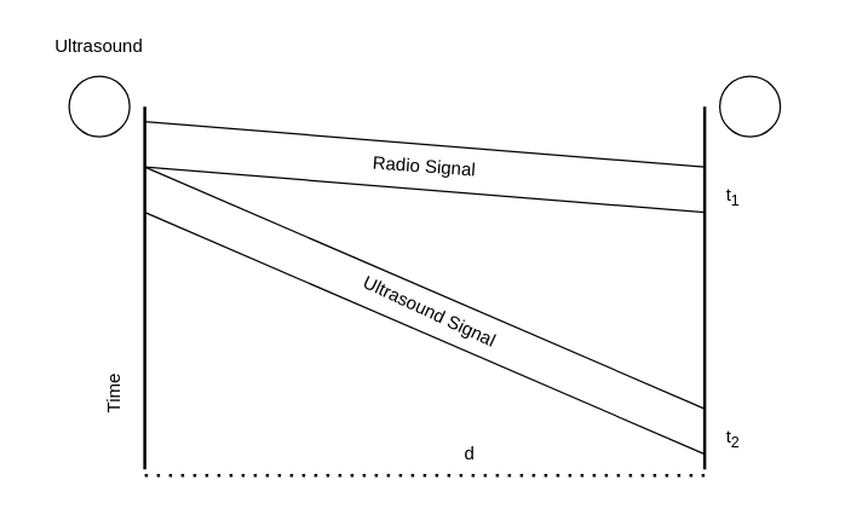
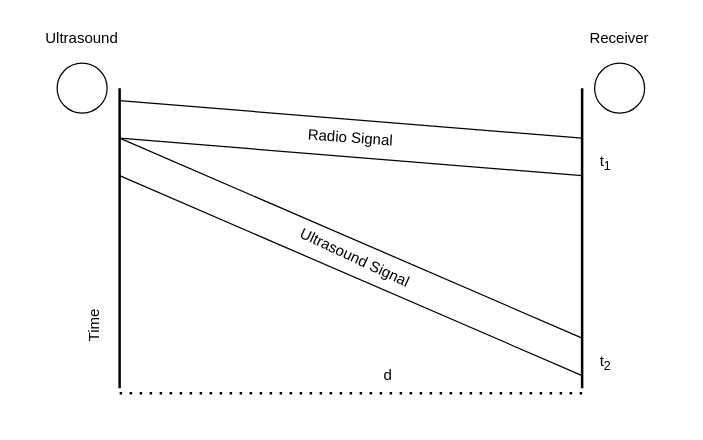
+ <mxCell id="4" value="Receiver" style="text;html=1;strokeColor=none;fillColor=none;align=center;verticalAlign=middle;whiteSpace=wrap;rounded=0;" vertex="1" parent="1"><mxGeometry x="452" y="20" width="86" height="20" as="geometry" /></mxCell>
